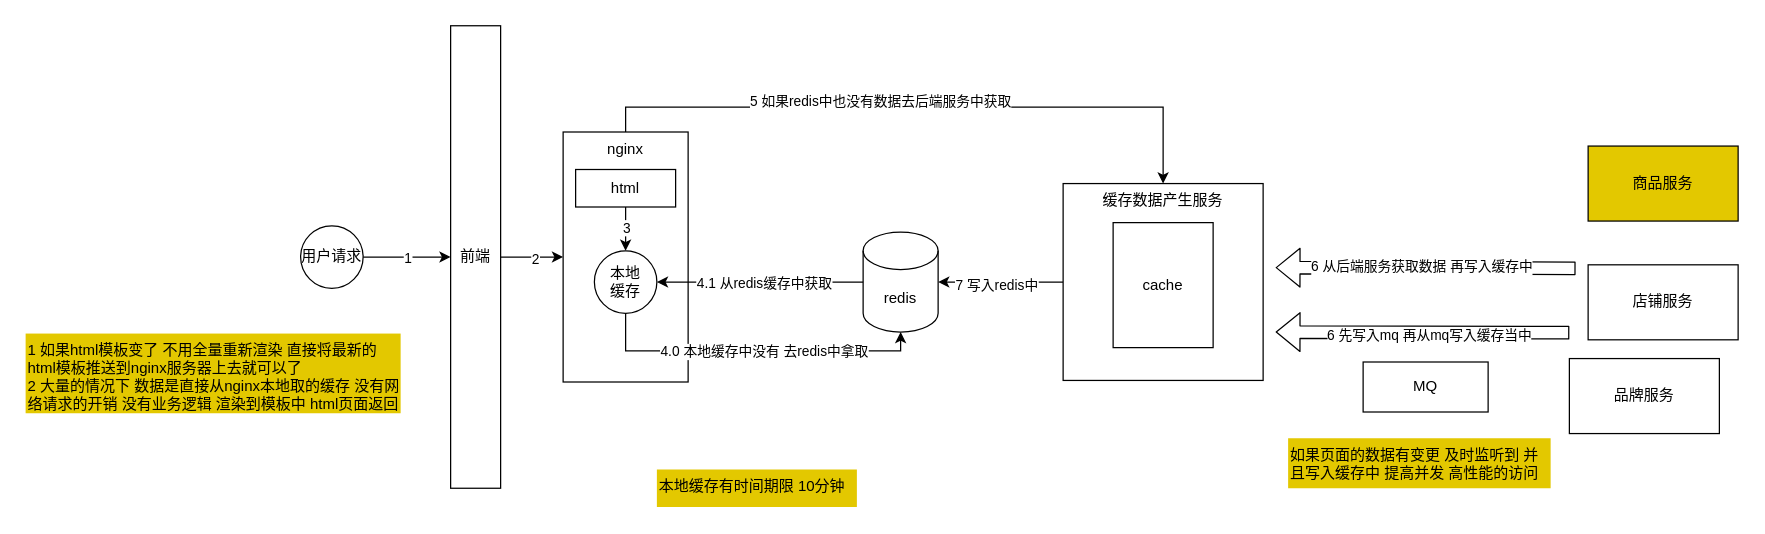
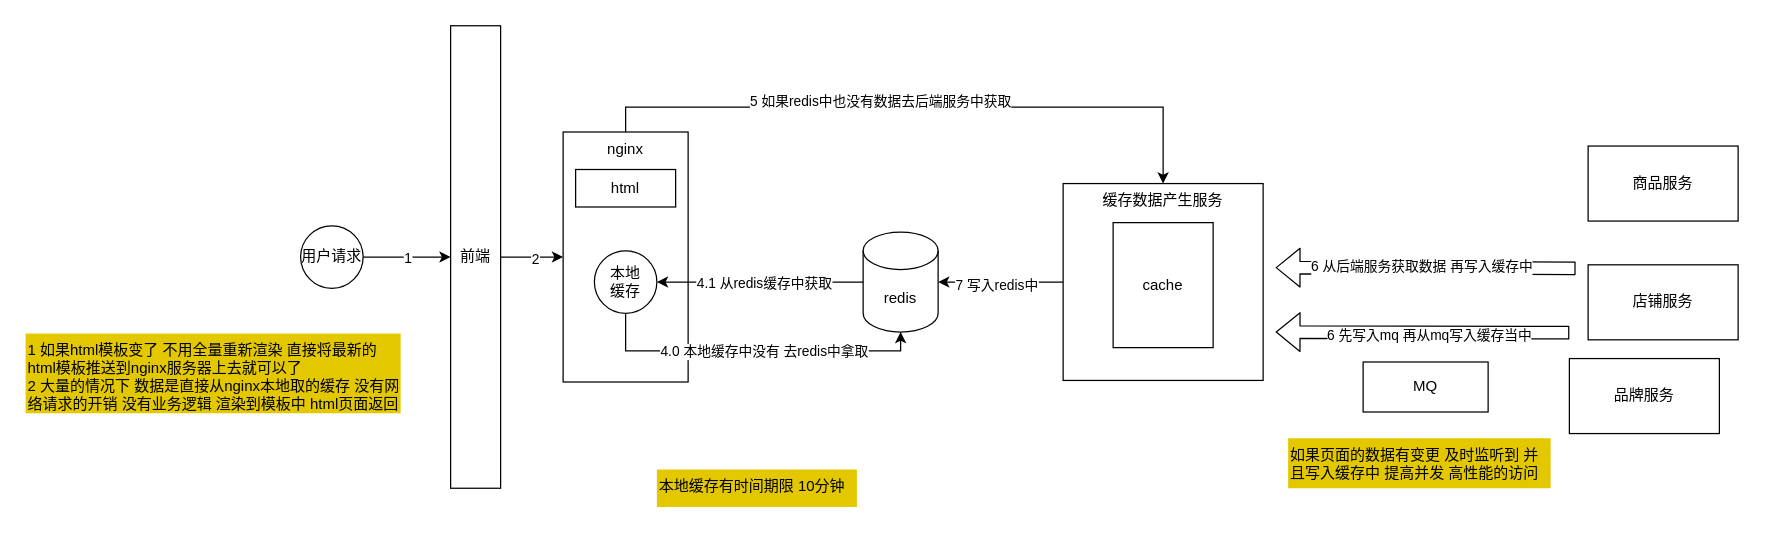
- <mxCell id="21" value="商品服务" style="rounded=0;whiteSpace=wrap;html=1;verticalAlign=middle;fillColor=#e3c800;" vertex="1" parent="1"><mxGeometry x="1270" y="116.25" width="120" height="60" as="geometry" /></mxCell>
+ <mxCell id="21" value="商品服务" style="rounded=0;whiteSpace=wrap;html=1;verticalAlign=middle;" vertex="1" parent="1"><mxGeometry x="1270" y="116.25" width="120" height="60" as="geometry" /></mxCell>
- <mxCell id="8" style="edgeStyle=orthogonalEdgeStyle;rounded=0;orthogonalLoop=1;jettySize=auto;html=1;exitX=0.5;exitY=1;exitDx=0;exitDy=0;entryX=0.5;entryY=0;entryDx=0;entryDy=0;" edge="1" parent="1" source="10" target="13"><mxGeometry relative="1" as="geometry" /></mxCell>
- <mxCell id="9" value="3" style="edgeLabel;html=1;align=center;verticalAlign=middle;resizable=0;points=[];" vertex="1" connectable="0" parent="8"><mxGeometry x="-0.1" relative="1" as="geometry"><mxPoint as="offset" /></mxGeometry></mxCell>
